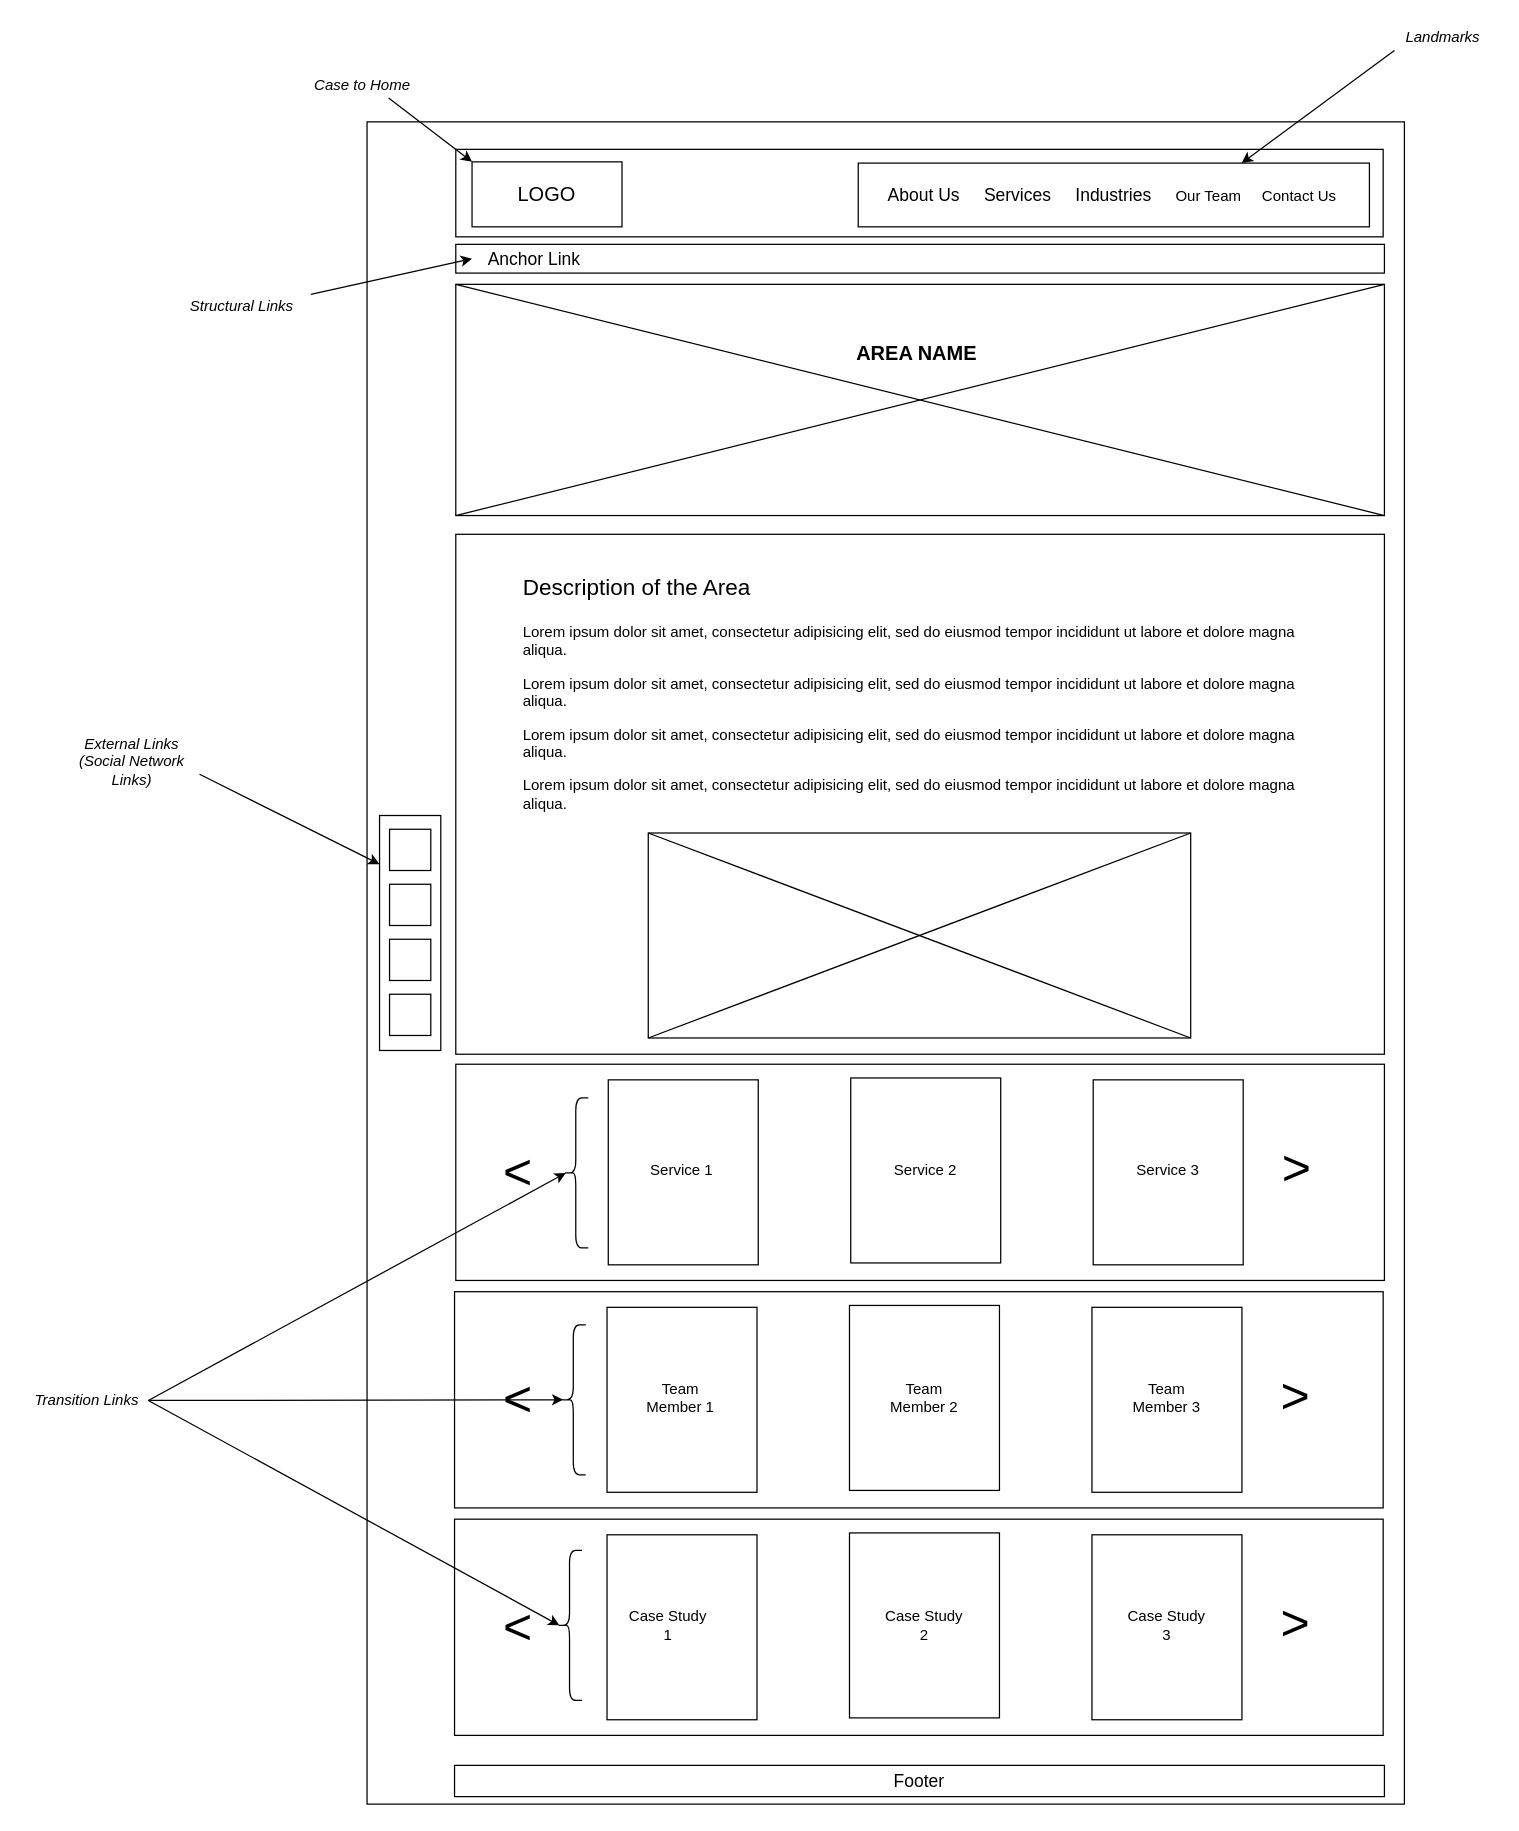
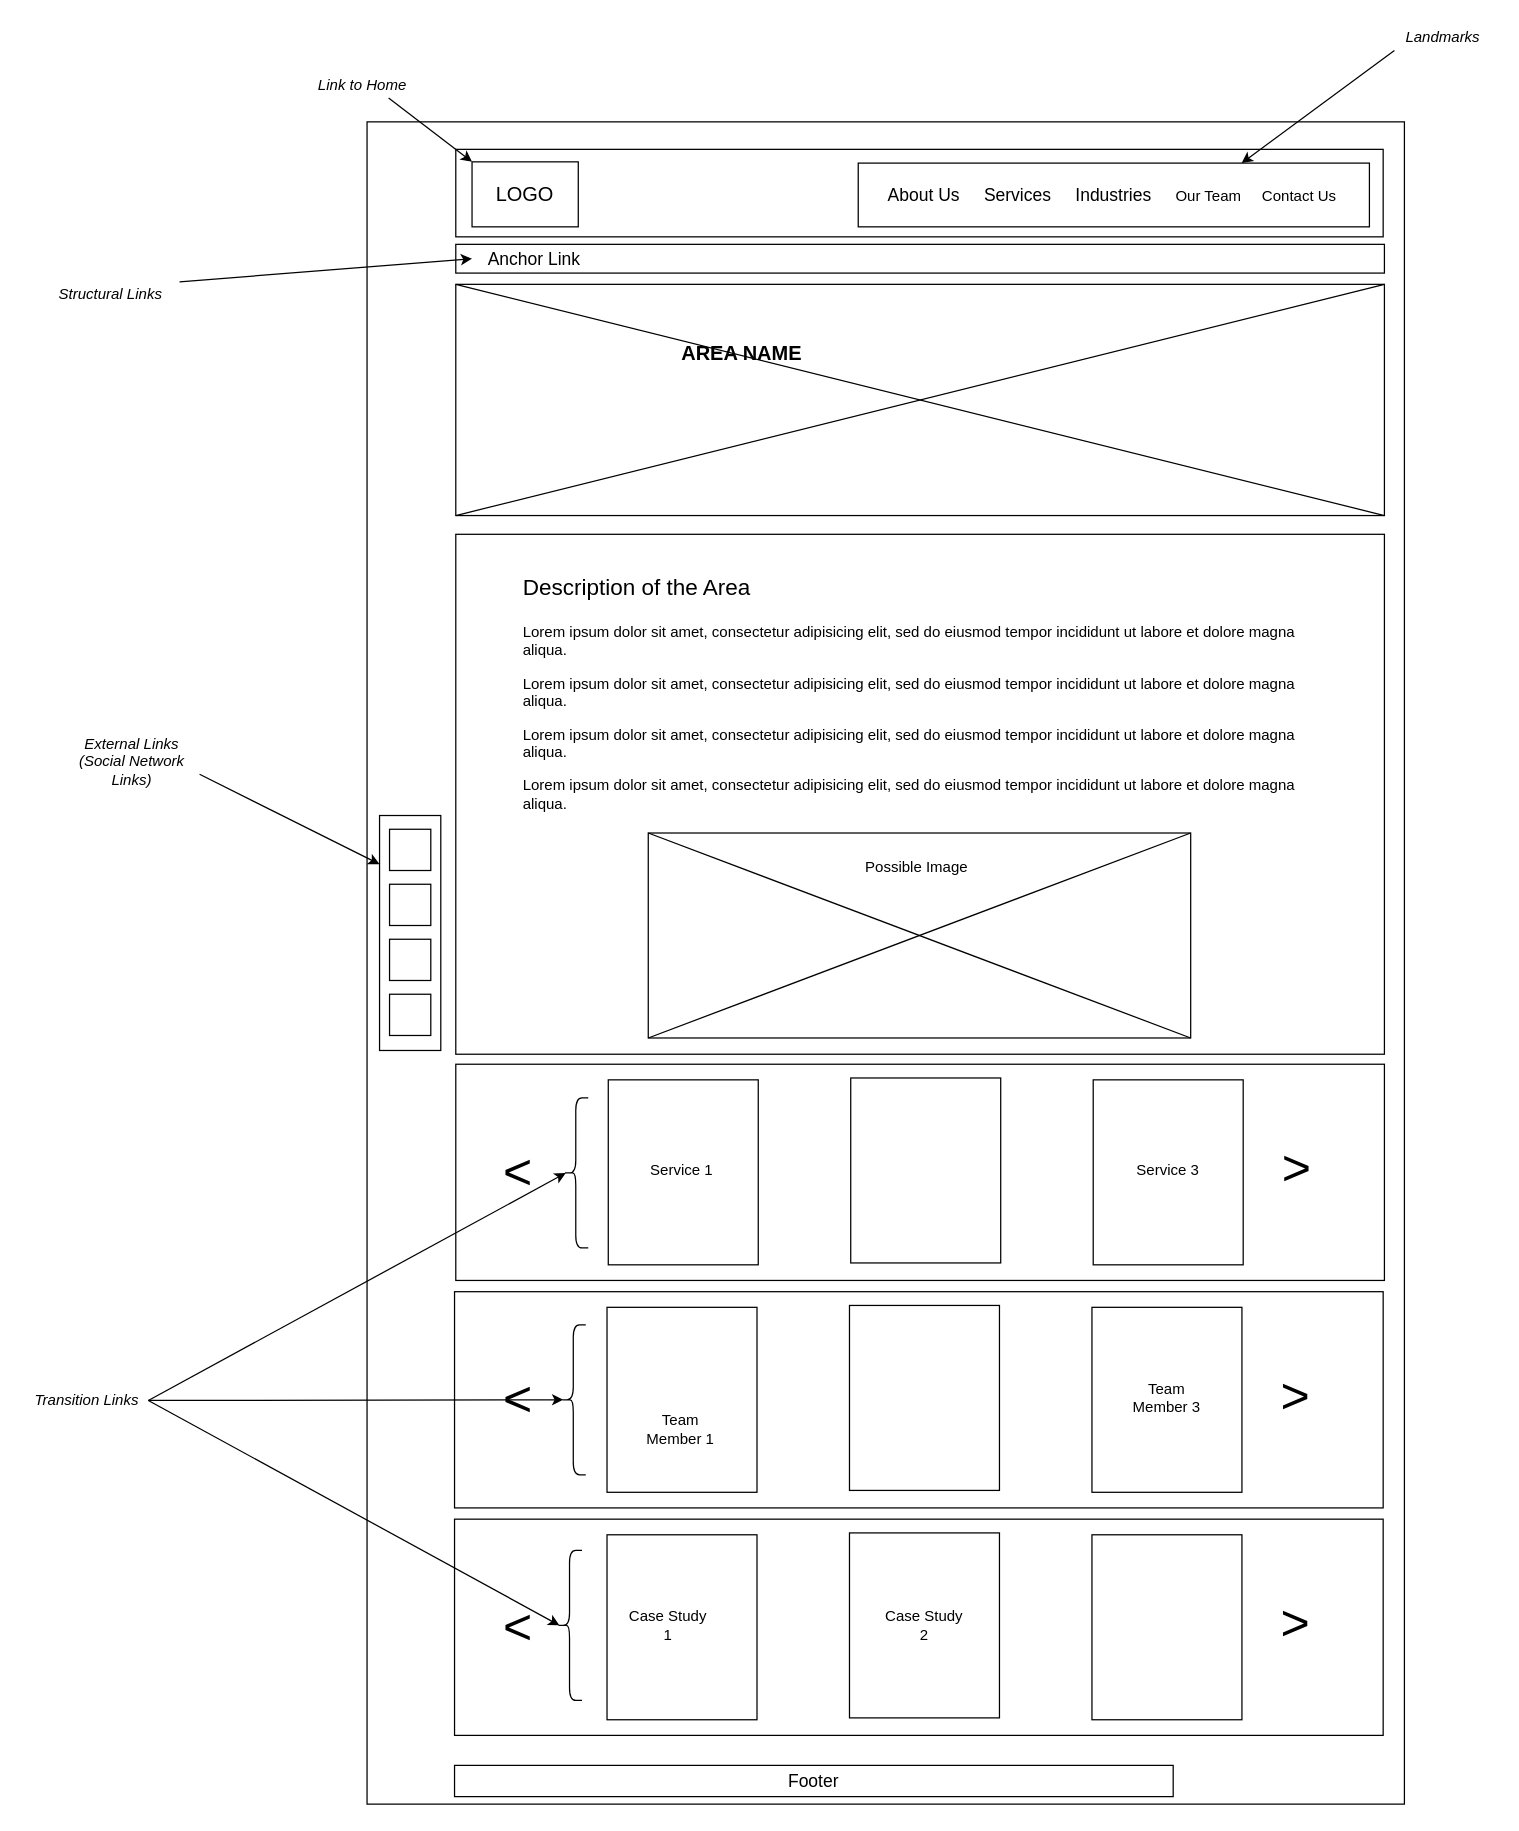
- <mxCell id="10" value="&lt;i&gt;Case to Home&lt;/i&gt;" style="text;html=1;strokeColor=none;fillColor=none;align=center;verticalAlign=middle;whiteSpace=wrap;rounded=0;" vertex="1" parent="1"><mxGeometry x="248" y="58" width="83" height="20" as="geometry" /></mxCell>
+ <mxCell id="10" value="&lt;i&gt;Link to Home&lt;/i&gt;" style="text;html=1;strokeColor=none;fillColor=none;align=center;verticalAlign=middle;whiteSpace=wrap;rounded=0;" vertex="1" parent="1"><mxGeometry x="248" y="58" width="83" height="20" as="geometry" /></mxCell>
- <mxCell id="4" value="&lt;font style=&quot;font-size: 16px&quot;&gt;LOGO&lt;/font&gt;" style="rounded=0;whiteSpace=wrap;html=1;fillColor=none;" vertex="1" parent="1"><mxGeometry x="377" y="129" width="120" height="52" as="geometry" /></mxCell>
+ <mxCell id="4" value="&lt;font style=&quot;font-size: 16px&quot;&gt;LOGO&lt;/font&gt;" style="rounded=0;whiteSpace=wrap;html=1;fillColor=none;" vertex="1" parent="1"><mxGeometry x="377" y="129" width="85" height="52" as="geometry" /></mxCell>
- <mxCell id="13" value="&lt;i&gt;Structural Links&lt;/i&gt;" style="text;html=1;strokeColor=none;fillColor=none;align=center;verticalAlign=middle;whiteSpace=wrap;rounded=0;" vertex="1" parent="1"><mxGeometry x="138" y="235" width="110" height="20" as="geometry" /></mxCell>
+ <mxCell id="13" value="&lt;i&gt;Structural Links&lt;/i&gt;" style="text;html=1;strokeColor=none;fillColor=none;align=center;verticalAlign=middle;whiteSpace=wrap;rounded=0;" vertex="1" parent="1"><mxGeometry x="33" y="225" width="110" height="20" as="geometry" /></mxCell>
- <mxCell id="18" value="&lt;b&gt;&lt;font style=&quot;font-size: 16px&quot;&gt;AREA NAME&lt;br&gt;&lt;/font&gt;&lt;/b&gt;" style="text;html=1;strokeColor=none;fillColor=none;align=center;verticalAlign=middle;whiteSpace=wrap;rounded=0;" vertex="1" parent="1"><mxGeometry x="671" y="272" width="124" height="20" as="geometry" /></mxCell>
+ <mxCell id="18" value="&lt;b&gt;&lt;font style=&quot;font-size: 16px&quot;&gt;AREA NAME&lt;br&gt;&lt;/font&gt;&lt;/b&gt;" style="text;html=1;strokeColor=none;fillColor=none;align=center;verticalAlign=middle;whiteSpace=wrap;rounded=0;" vertex="1" parent="1"><mxGeometry x="531" y="272" width="124" height="20" as="geometry" /></mxCell>
+ <mxCell id="24" value="Possible Image" style="text;html=1;strokeColor=none;fillColor=none;align=center;verticalAlign=middle;whiteSpace=wrap;rounded=0;" vertex="1" parent="1"><mxGeometry x="632" y="684" width="202" height="20" as="geometry" /></mxCell>
- <mxCell id="32" value="Service 2" style="text;html=1;strokeColor=none;fillColor=none;align=center;verticalAlign=middle;whiteSpace=wrap;rounded=0;" vertex="1" parent="1"><mxGeometry x="707" y="926" width="66" height="20" as="geometry" /></mxCell>
- <mxCell id="41" value="Team Member 1" style="text;html=1;strokeColor=none;fillColor=none;align=center;verticalAlign=middle;whiteSpace=wrap;rounded=0;" vertex="1" parent="34"><mxGeometry x="148" y="75" width="66" height="20" as="geometry" /></mxCell>
+ <mxCell id="41" value="Team Member 1" style="text;html=1;strokeColor=none;fillColor=none;align=center;verticalAlign=middle;whiteSpace=wrap;rounded=0;" vertex="1" parent="34"><mxGeometry x="148" y="100" width="66" height="20" as="geometry" /></mxCell>
- <mxCell id="42" value="Team Member 2" style="text;html=1;strokeColor=none;fillColor=none;align=center;verticalAlign=middle;whiteSpace=wrap;rounded=0;" vertex="1" parent="34"><mxGeometry x="343" y="75" width="66" height="20" as="geometry" /></mxCell>
- <mxCell id="54" value="&lt;div&gt;Case Study 3&lt;/div&gt;" style="text;html=1;strokeColor=none;fillColor=none;align=center;verticalAlign=middle;whiteSpace=wrap;rounded=0;" vertex="1" parent="45"><mxGeometry x="537" y="75" width="66" height="20" as="geometry" /></mxCell>
- <mxCell id="56" value="&lt;font style=&quot;font-size: 14px&quot;&gt;Footer&lt;/font&gt;" style="rounded=0;whiteSpace=wrap;html=1;strokeColor=#000000;fillColor=none;" vertex="1" parent="1"><mxGeometry x="363" y="1412" width="744" height="25" as="geometry" /></mxCell>
+ <mxCell id="56" value="&lt;font style=&quot;font-size: 14px&quot;&gt;Footer&lt;/font&gt;" style="rounded=0;whiteSpace=wrap;html=1;strokeColor=#000000;fillColor=none;" vertex="1" parent="1"><mxGeometry x="363" y="1412" width="575" height="25" as="geometry" /></mxCell>
